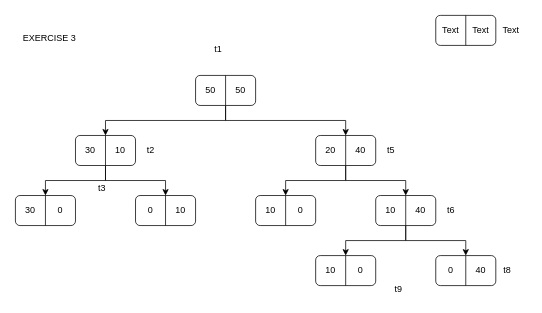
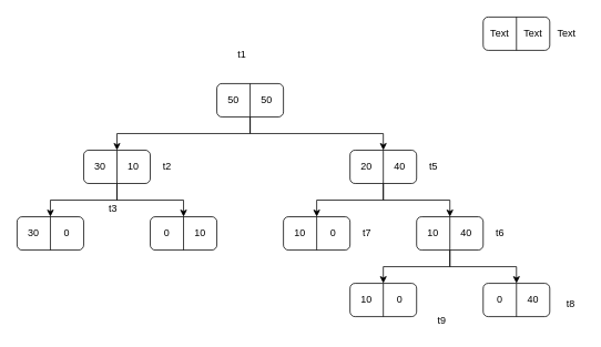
- <mxCell id="59" value="EXERCISE 3" style="text;html=1;strokeColor=none;fillColor=none;align=center;verticalAlign=middle;whiteSpace=wrap;rounded=0;" parent="1" vertex="1"><mxGeometry x="20" y="40" width="91" height="20" as="geometry" /></mxCell>
+ <mxCell id="53" value="t7" style="text;html=1;align=center;verticalAlign=middle;resizable=0;points=[];autosize=1;strokeColor=none;fillColor=none;" parent="1" vertex="1"><mxGeometry x="425" y="270" width="30" height="20" as="geometry" /></mxCell>
- <mxCell id="48" value="t8" style="text;html=1;align=center;verticalAlign=middle;resizable=0;points=[];autosize=1;strokeColor=none;fillColor=none;" parent="1" vertex="1"><mxGeometry x="660" y="350" width="30" height="20" as="geometry" /></mxCell>
+ <mxCell id="48" value="t8" style="text;html=1;align=center;verticalAlign=middle;resizable=0;points=[];autosize=1;strokeColor=none;fillColor=none;" parent="1" vertex="1"><mxGeometry x="670" y="355" width="30" height="20" as="geometry" /></mxCell>
